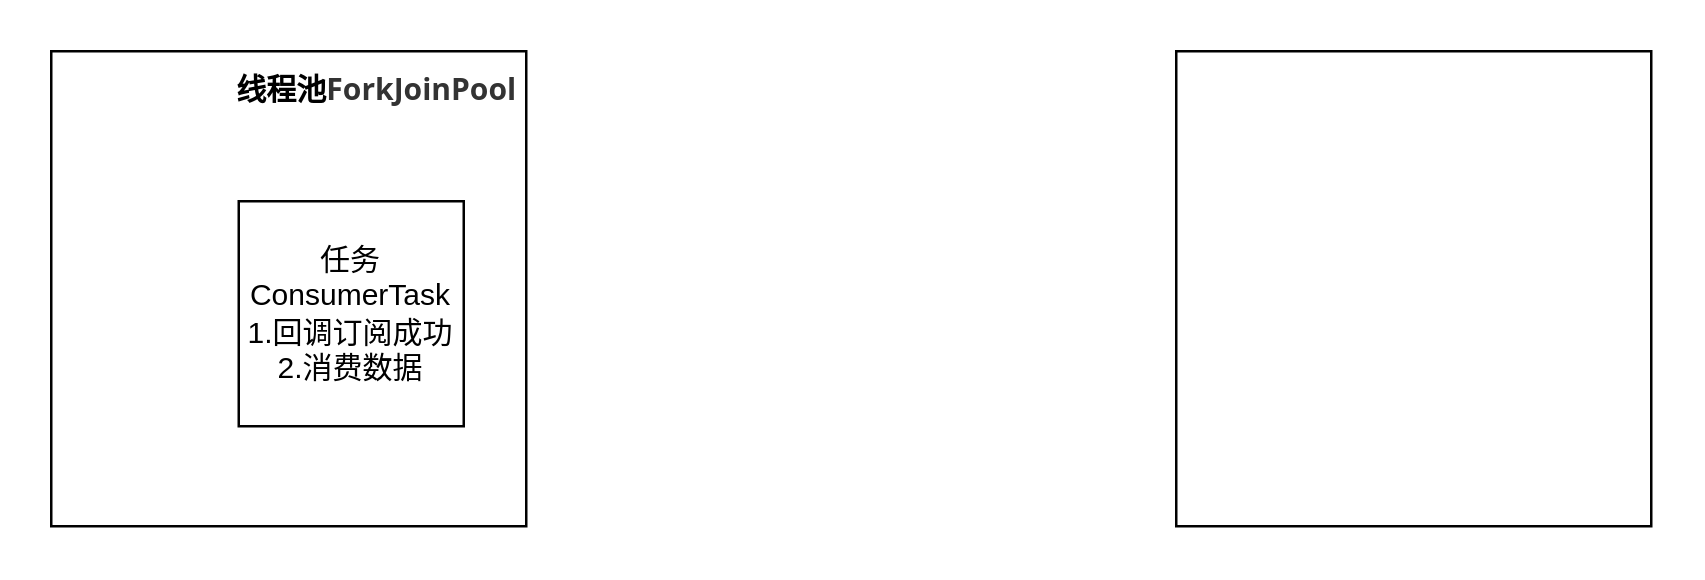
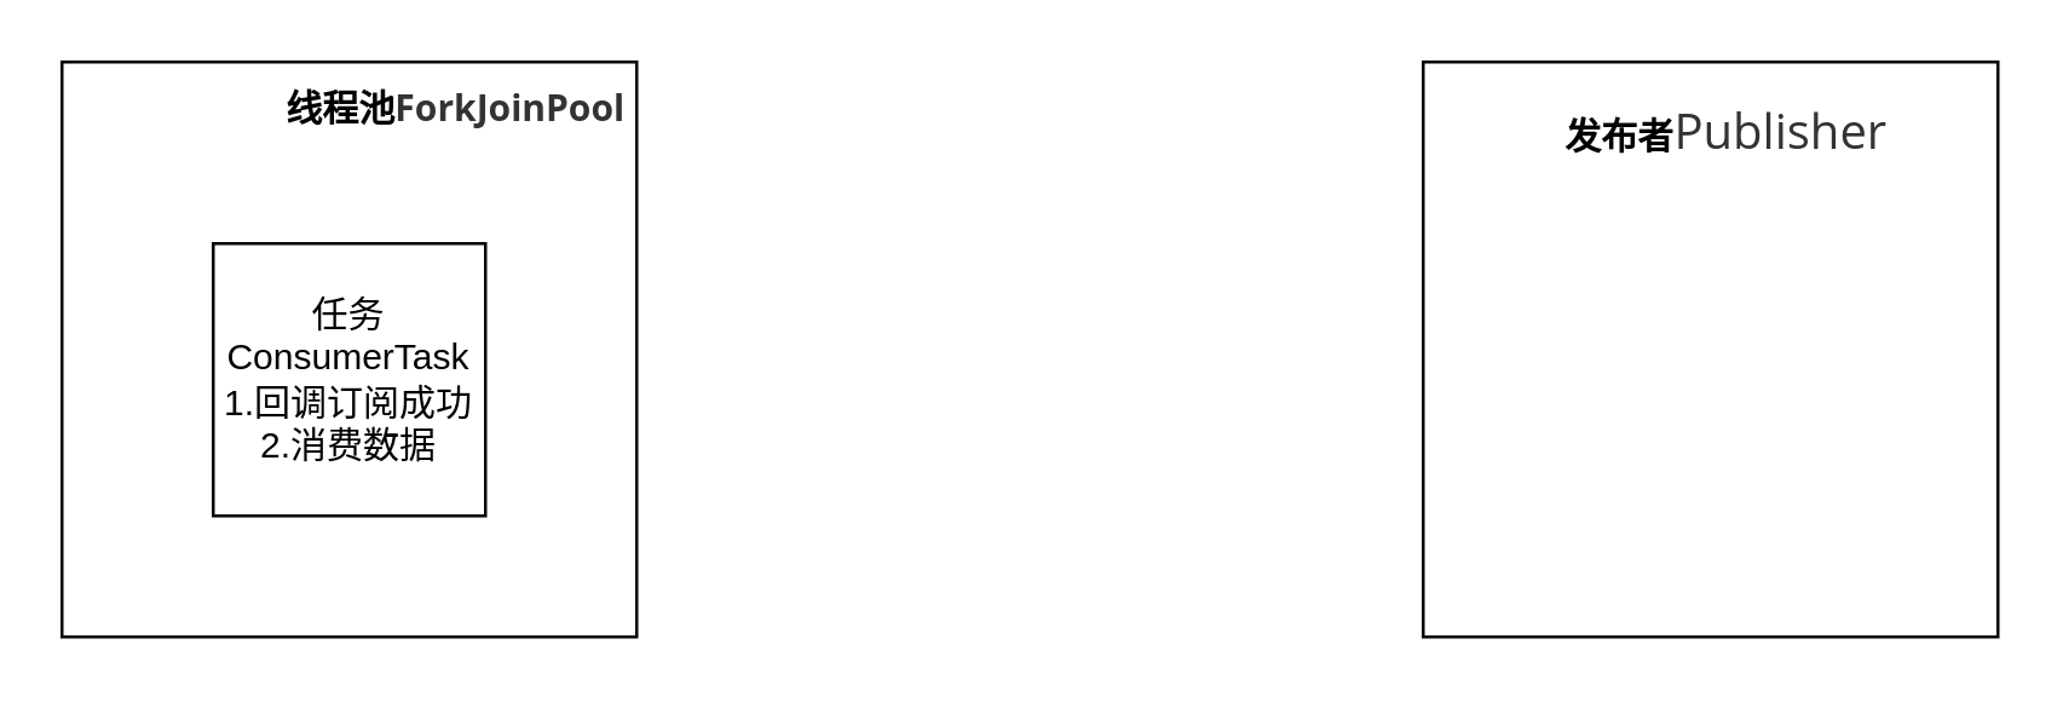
+ <mxCell id="6" value="&lt;div style=&quot;orphans: 4; text-align: start;&quot;&gt;&lt;span style=&quot;background-color: initial;&quot;&gt;发布者&lt;/span&gt;&lt;span style=&quot;background-color: rgb(255, 255, 255); color: rgb(51, 51, 51); font-family: &amp;quot;Open Sans&amp;quot;, &amp;quot;Clear Sans&amp;quot;, &amp;quot;Helvetica Neue&amp;quot;, Helvetica, Arial, &amp;quot;Segoe UI Emoji&amp;quot;, sans-serif; font-size: 16px; font-weight: 400; white-space: pre-wrap;&quot;&gt;Publisher&lt;/span&gt;&lt;/div&gt;" style="text;align=center;fontStyle=1;verticalAlign=middle;spacingLeft=3;spacingRight=3;strokeColor=none;rotatable=0;points=[[0,0.5],[1,0.5]];portConstraint=eastwest;html=1;" vertex="1" parent="1"><mxGeometry x="530" y="30" width="80" height="26" as="geometry" /></mxCell>
- <mxCell id="3" value="任务&lt;div&gt;ConsumerTask&lt;br&gt;1.回调订阅成功&lt;br&gt;2.消费数据&lt;/div&gt;" style="whiteSpace=wrap;html=1;aspect=fixed;" vertex="1" parent="1"><mxGeometry x="95" y="80" width="90" height="90" as="geometry" /></mxCell>
+ <mxCell id="3" value="任务&lt;div&gt;ConsumerTask&lt;br&gt;1.回调订阅成功&lt;br&gt;2.消费数据&lt;/div&gt;" style="whiteSpace=wrap;html=1;aspect=fixed;" vertex="1" parent="1"><mxGeometry x="70" y="80" width="90" height="90" as="geometry" /></mxCell>
